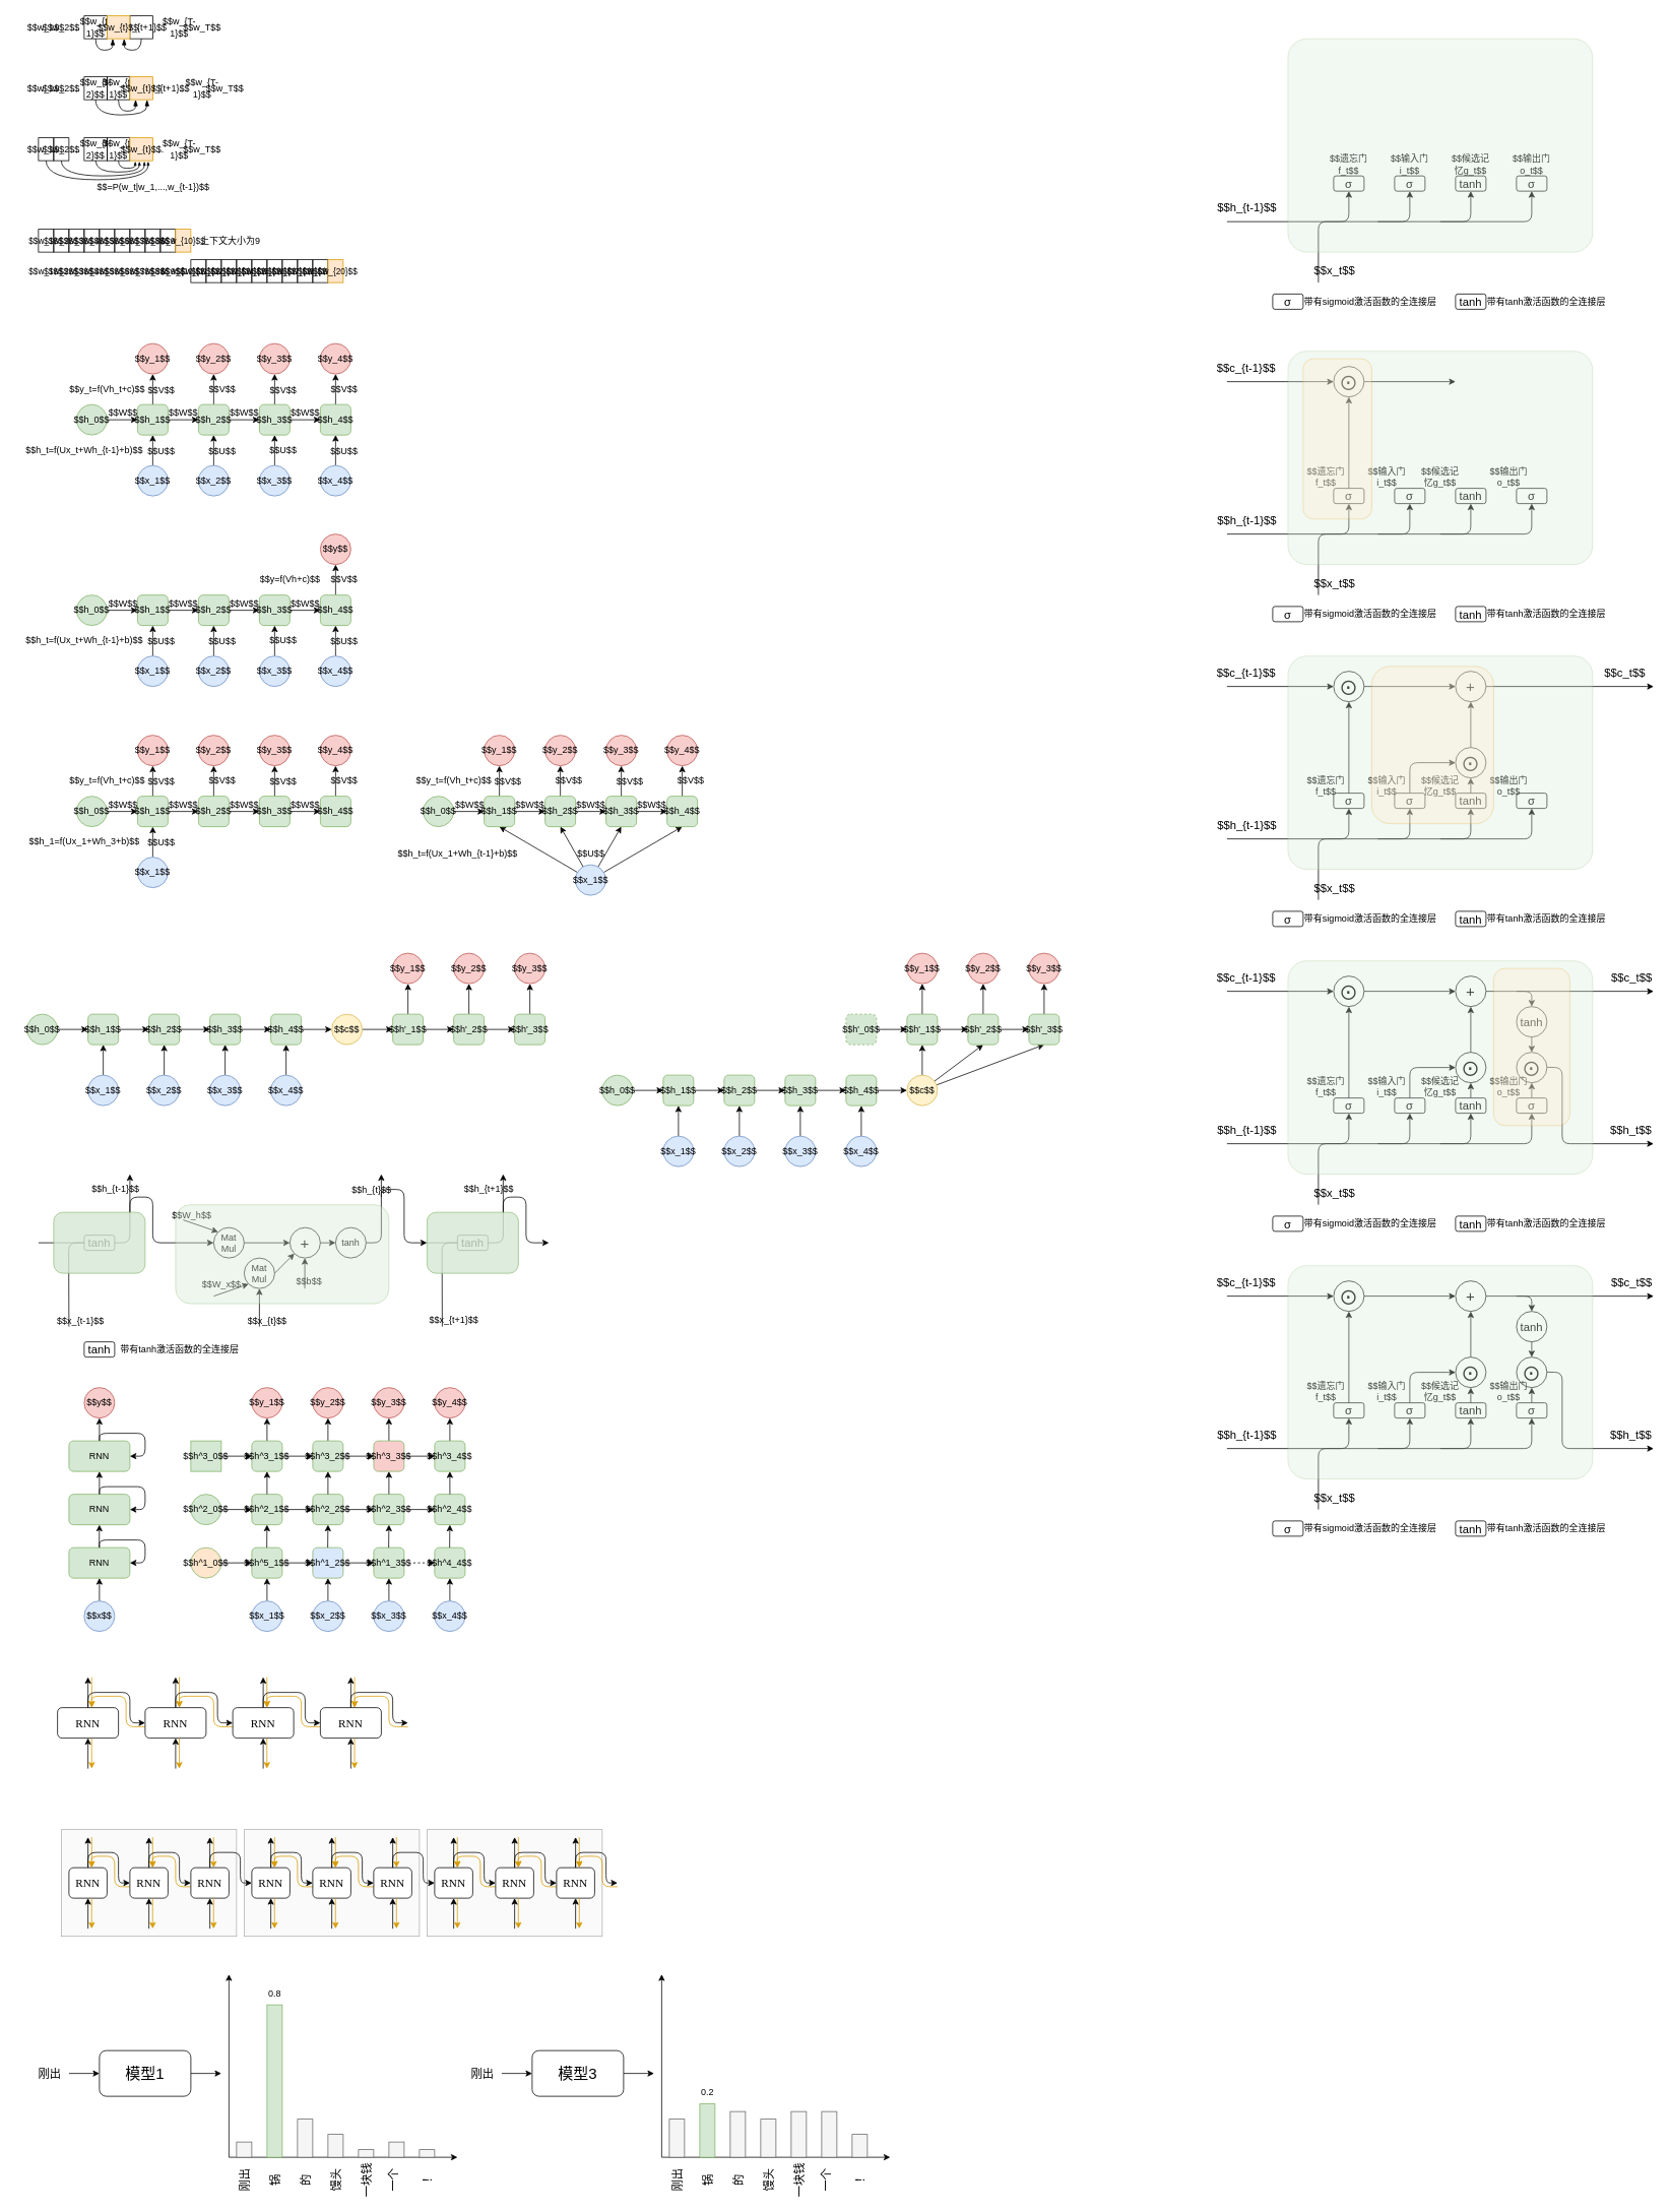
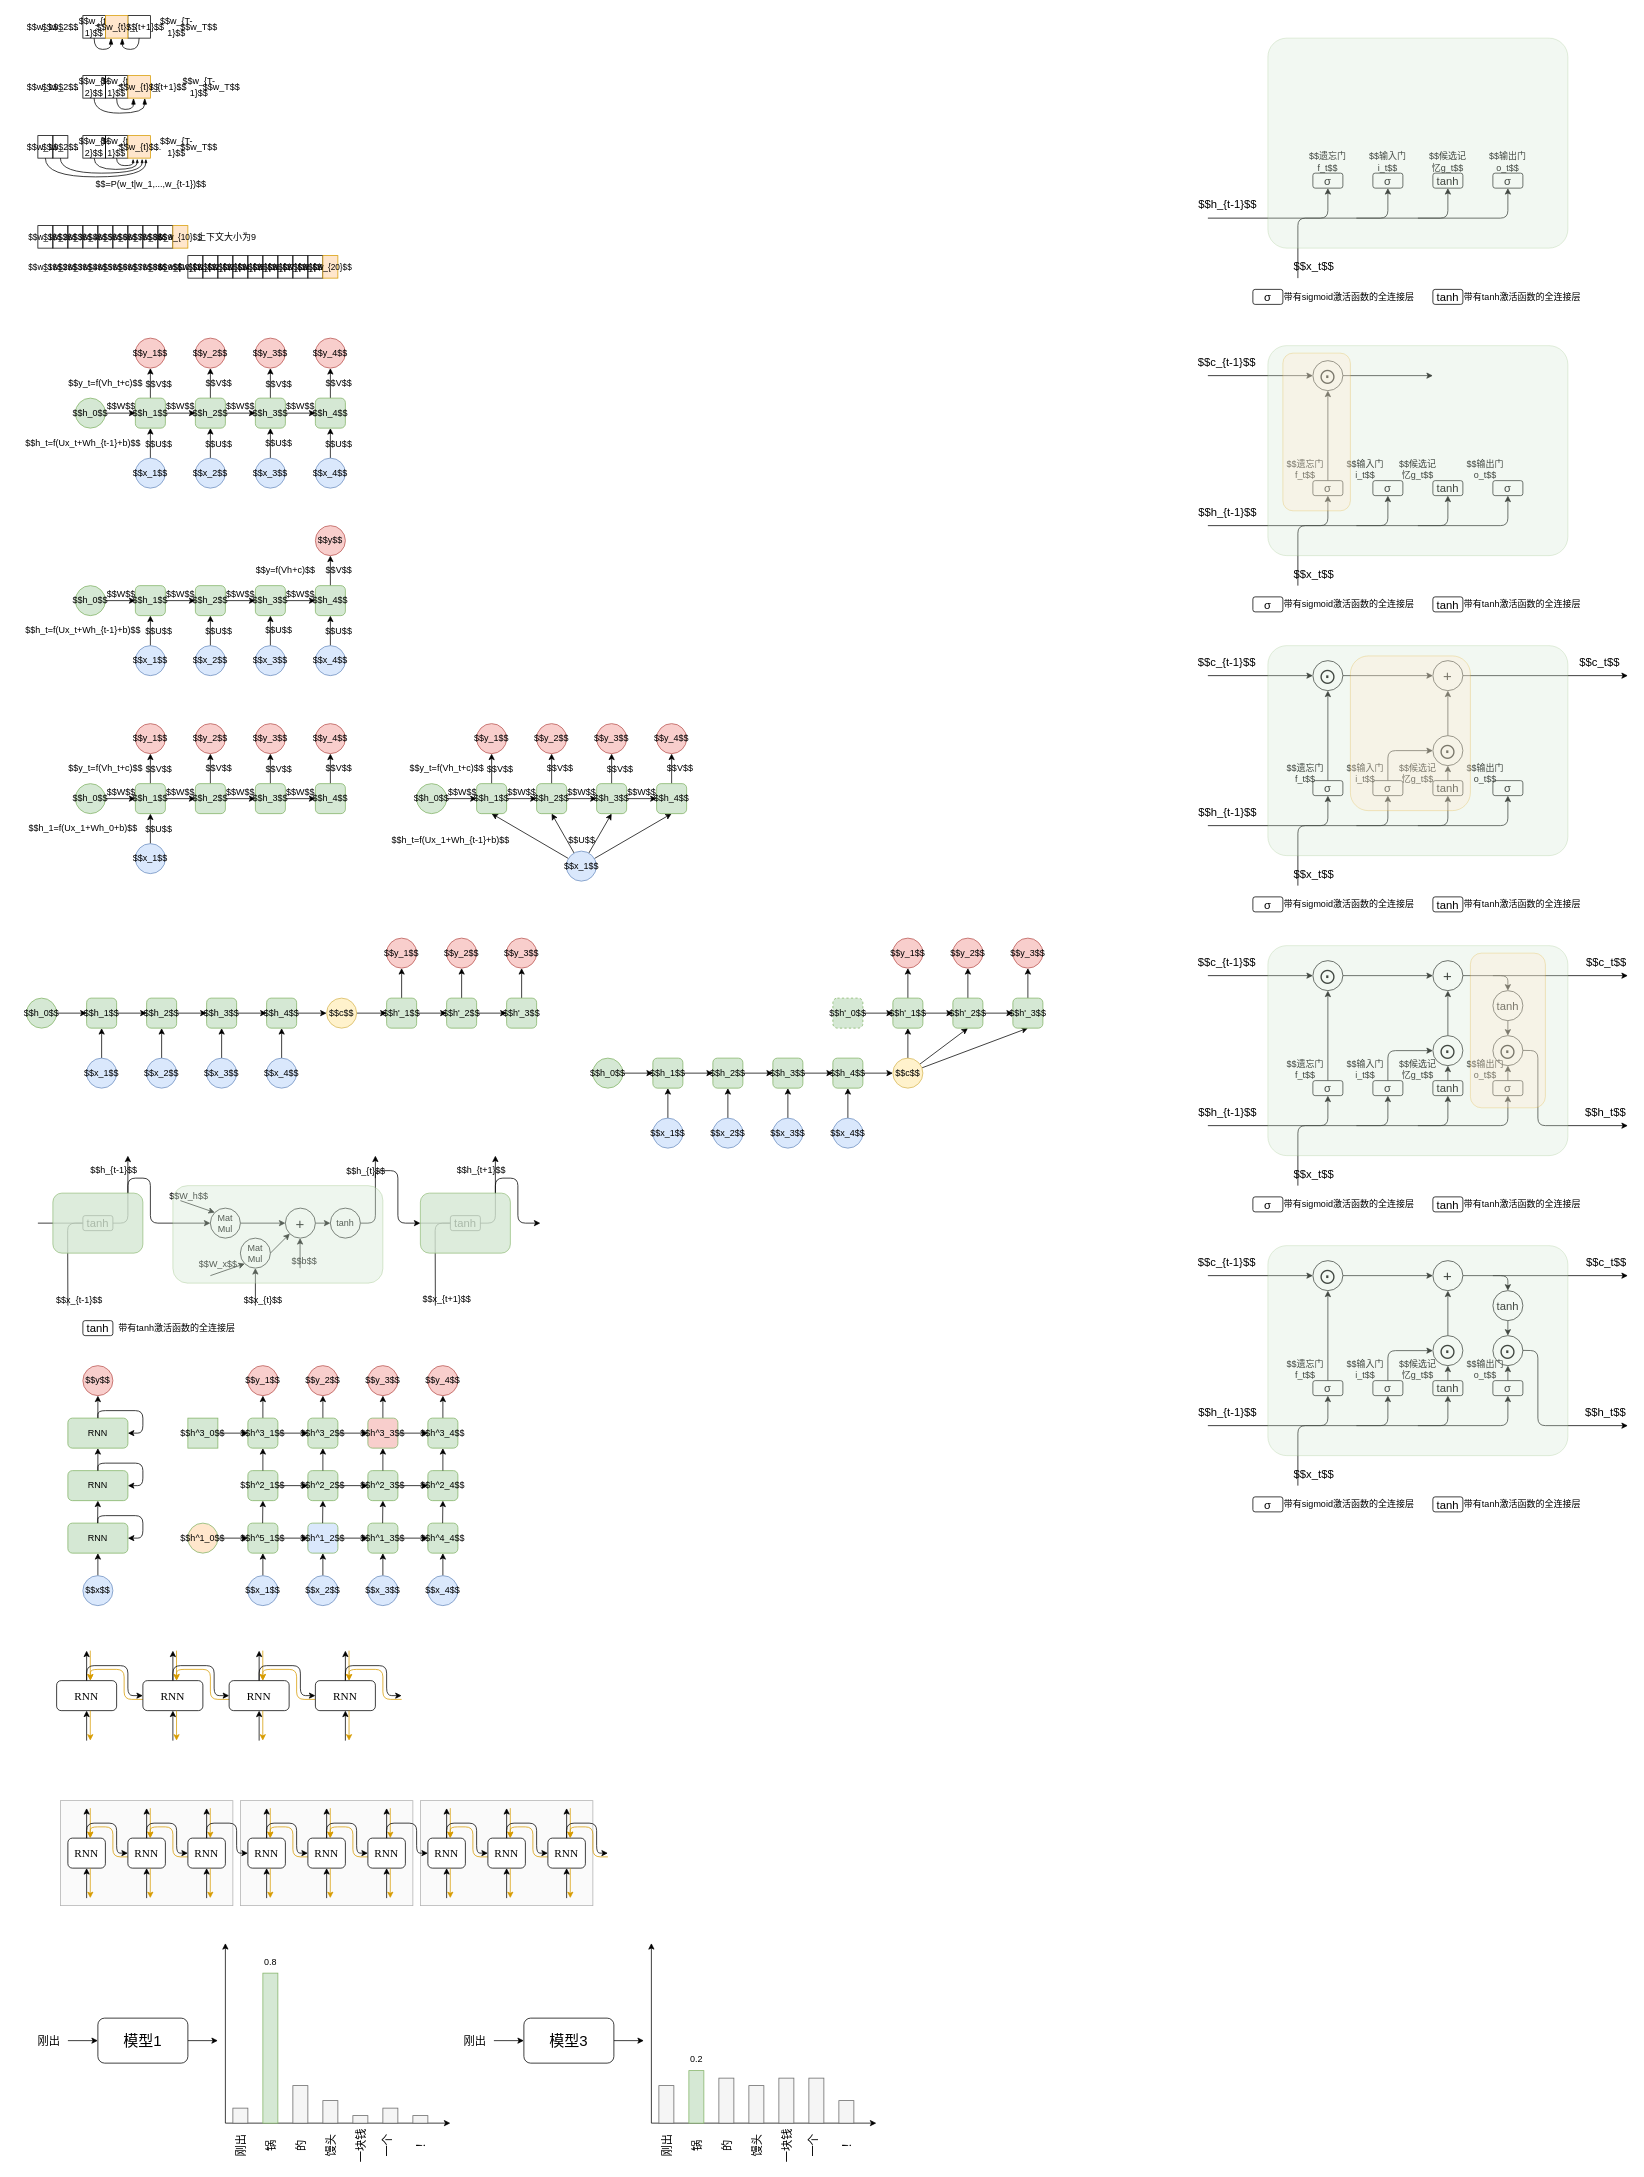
- <mxCell id="173" value="$$h_1=f(Ux_1+Wh_3+b)$$" style="text;html=1;align=center;verticalAlign=middle;resizable=0;points=[];autosize=1;strokeColor=none;fillColor=none;" parent="1" vertex="1"><mxGeometry x="25" y="1088.71" width="170" height="30" as="geometry" /></mxCell>
+ <mxCell id="173" value="$$h_1=f(Ux_1+Wh_0+b)$$" style="text;html=1;align=center;verticalAlign=middle;resizable=0;points=[];autosize=1;strokeColor=none;fillColor=none;" parent="1" vertex="1"><mxGeometry x="25" y="1088.71" width="170" height="30" as="geometry" /></mxCell>
- <mxCell id="337" value="$$h^2_0$$" style="ellipse;whiteSpace=wrap;html=1;aspect=fixed;fillColor=#d5e8d4;strokeColor=#82b366;" parent="1" vertex="1"><mxGeometry x="250" y="1960" width="40" height="40" as="geometry" /></mxCell>
- <mxCell id="336" style="edgeStyle=none;html=1;entryX=0;entryY=0.5;entryDx=0;entryDy=0;" parent="1" source="337" target="339" edge="1"><mxGeometry relative="1" as="geometry" /></mxCell>
- <mxCell id="324" style="edgeStyle=none;html=1;entryX=0;entryY=0.5;entryDx=0;entryDy=0;dashed=1;" parent="1" source="326" target="330" edge="1"><mxGeometry relative="1" as="geometry" /></mxCell>
+ <mxCell id="324" style="edgeStyle=none;html=1;entryX=0;entryY=0.5;entryDx=0;entryDy=0;" parent="1" source="326" target="330" edge="1"><mxGeometry relative="1" as="geometry" /></mxCell>
